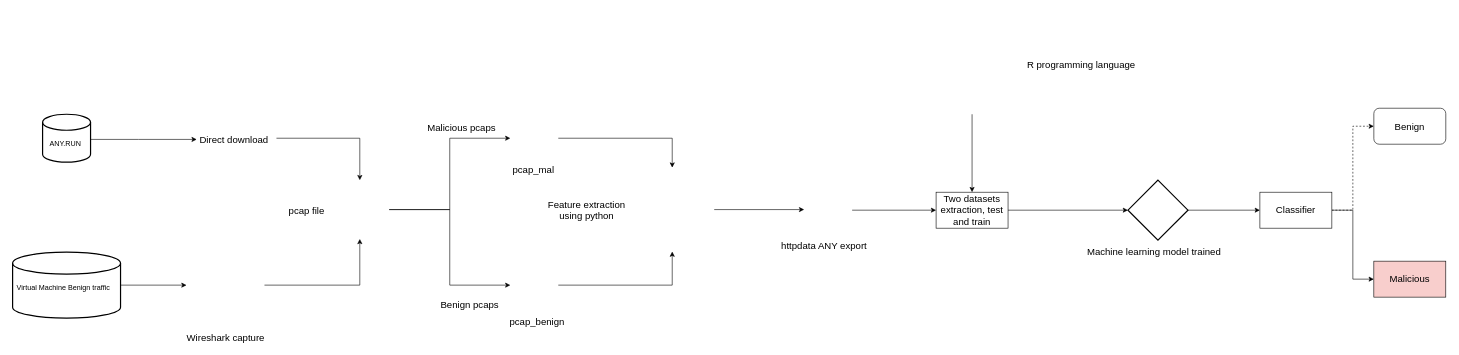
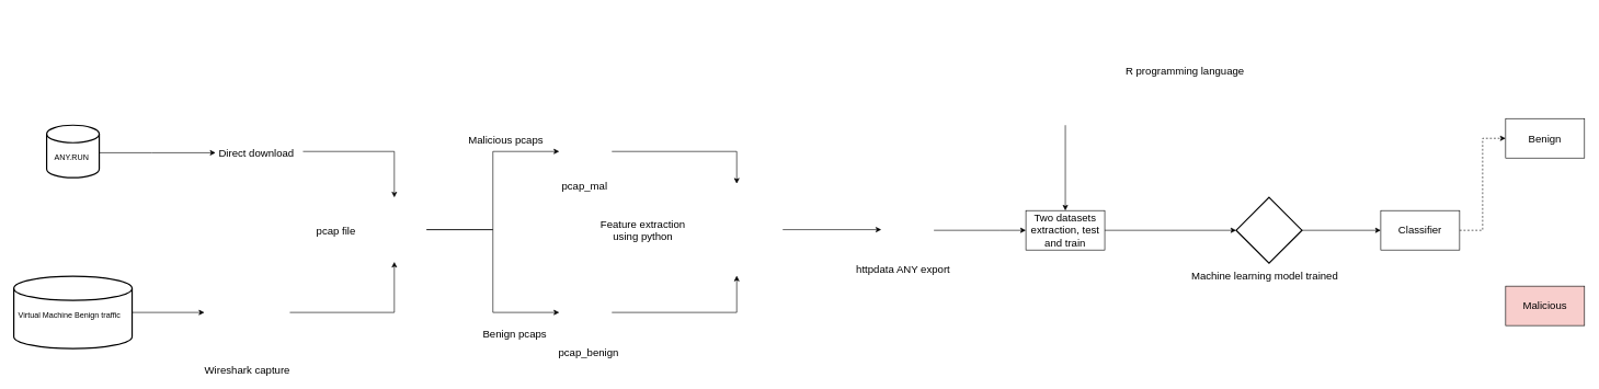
- <mxCell id="37" value="Benign" style="whiteSpace=wrap;html=1;fontSize=16;align=center;rounded=1;" parent="1" vertex="1"><mxGeometry x="2290" y="180" width="120" height="60" as="geometry" /></mxCell>
+ <mxCell id="37" value="Benign" style="rounded=0;whiteSpace=wrap;html=1;fontSize=16;align=center;" parent="1" vertex="1"><mxGeometry x="2290" y="180" width="120" height="60" as="geometry" /></mxCell>
- <mxCell id="35" style="edgeStyle=orthogonalEdgeStyle;rounded=0;orthogonalLoop=1;jettySize=auto;html=1;entryX=0;entryY=0.5;entryDx=0;entryDy=0;fontSize=16;" parent="1" source="36" target="38" edge="1"><mxGeometry relative="1" as="geometry" /></mxCell>
